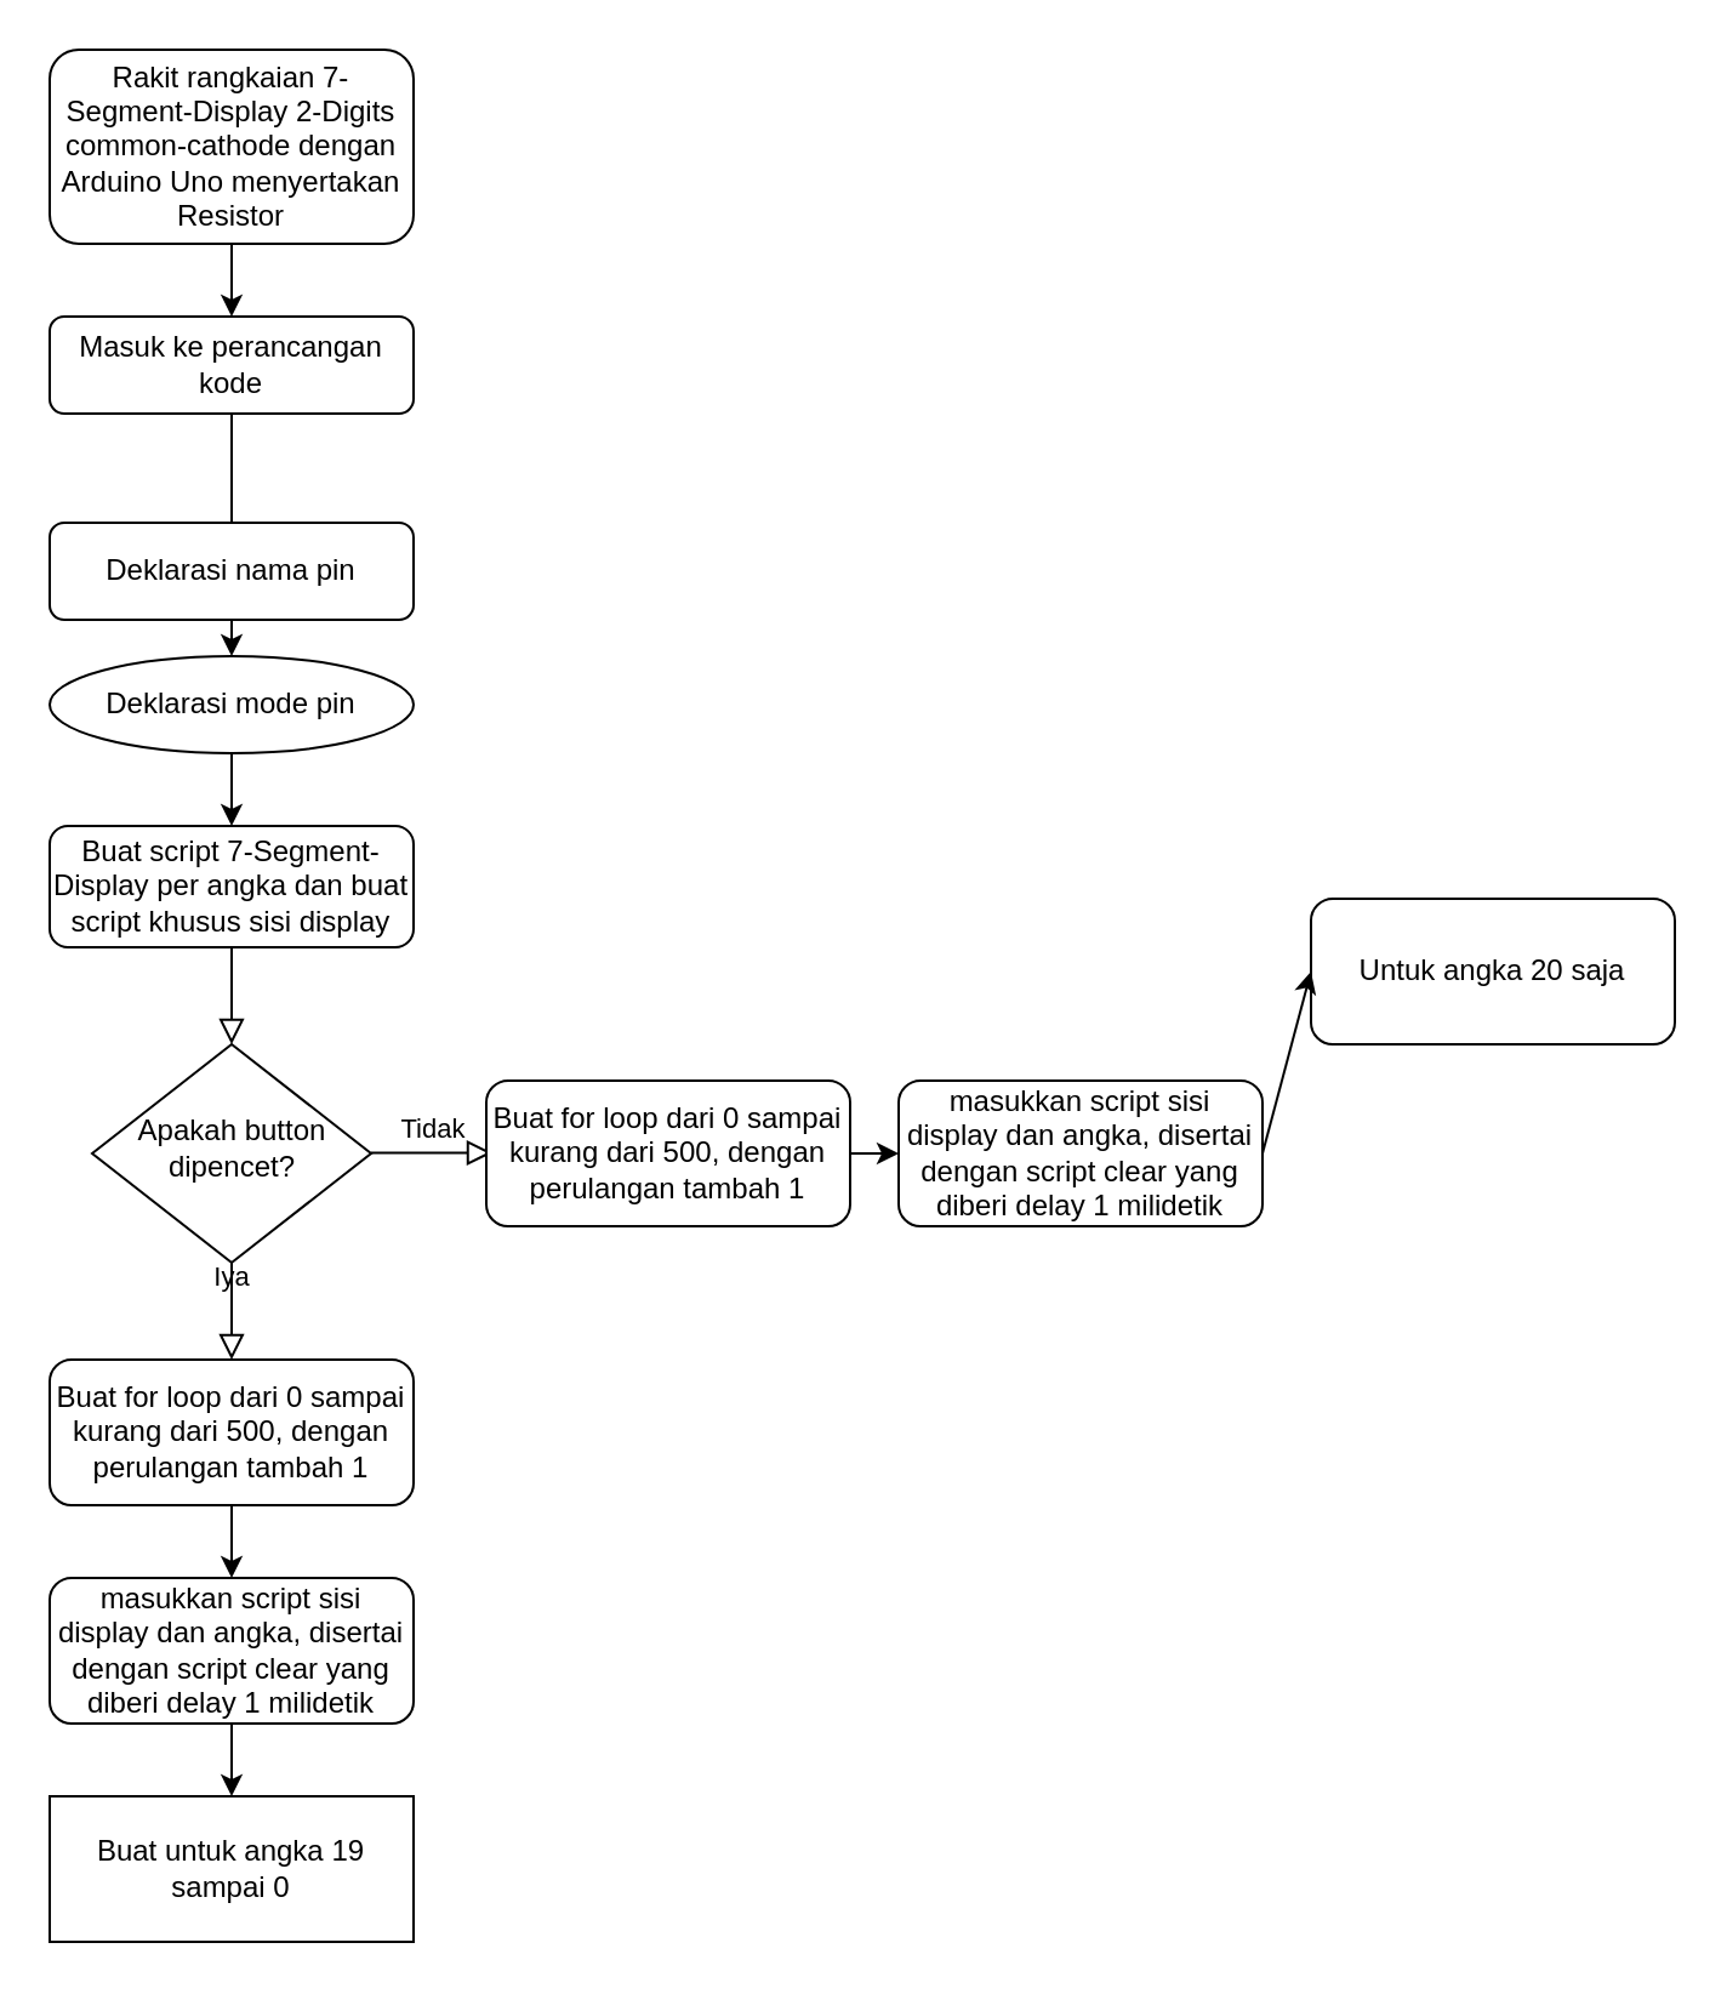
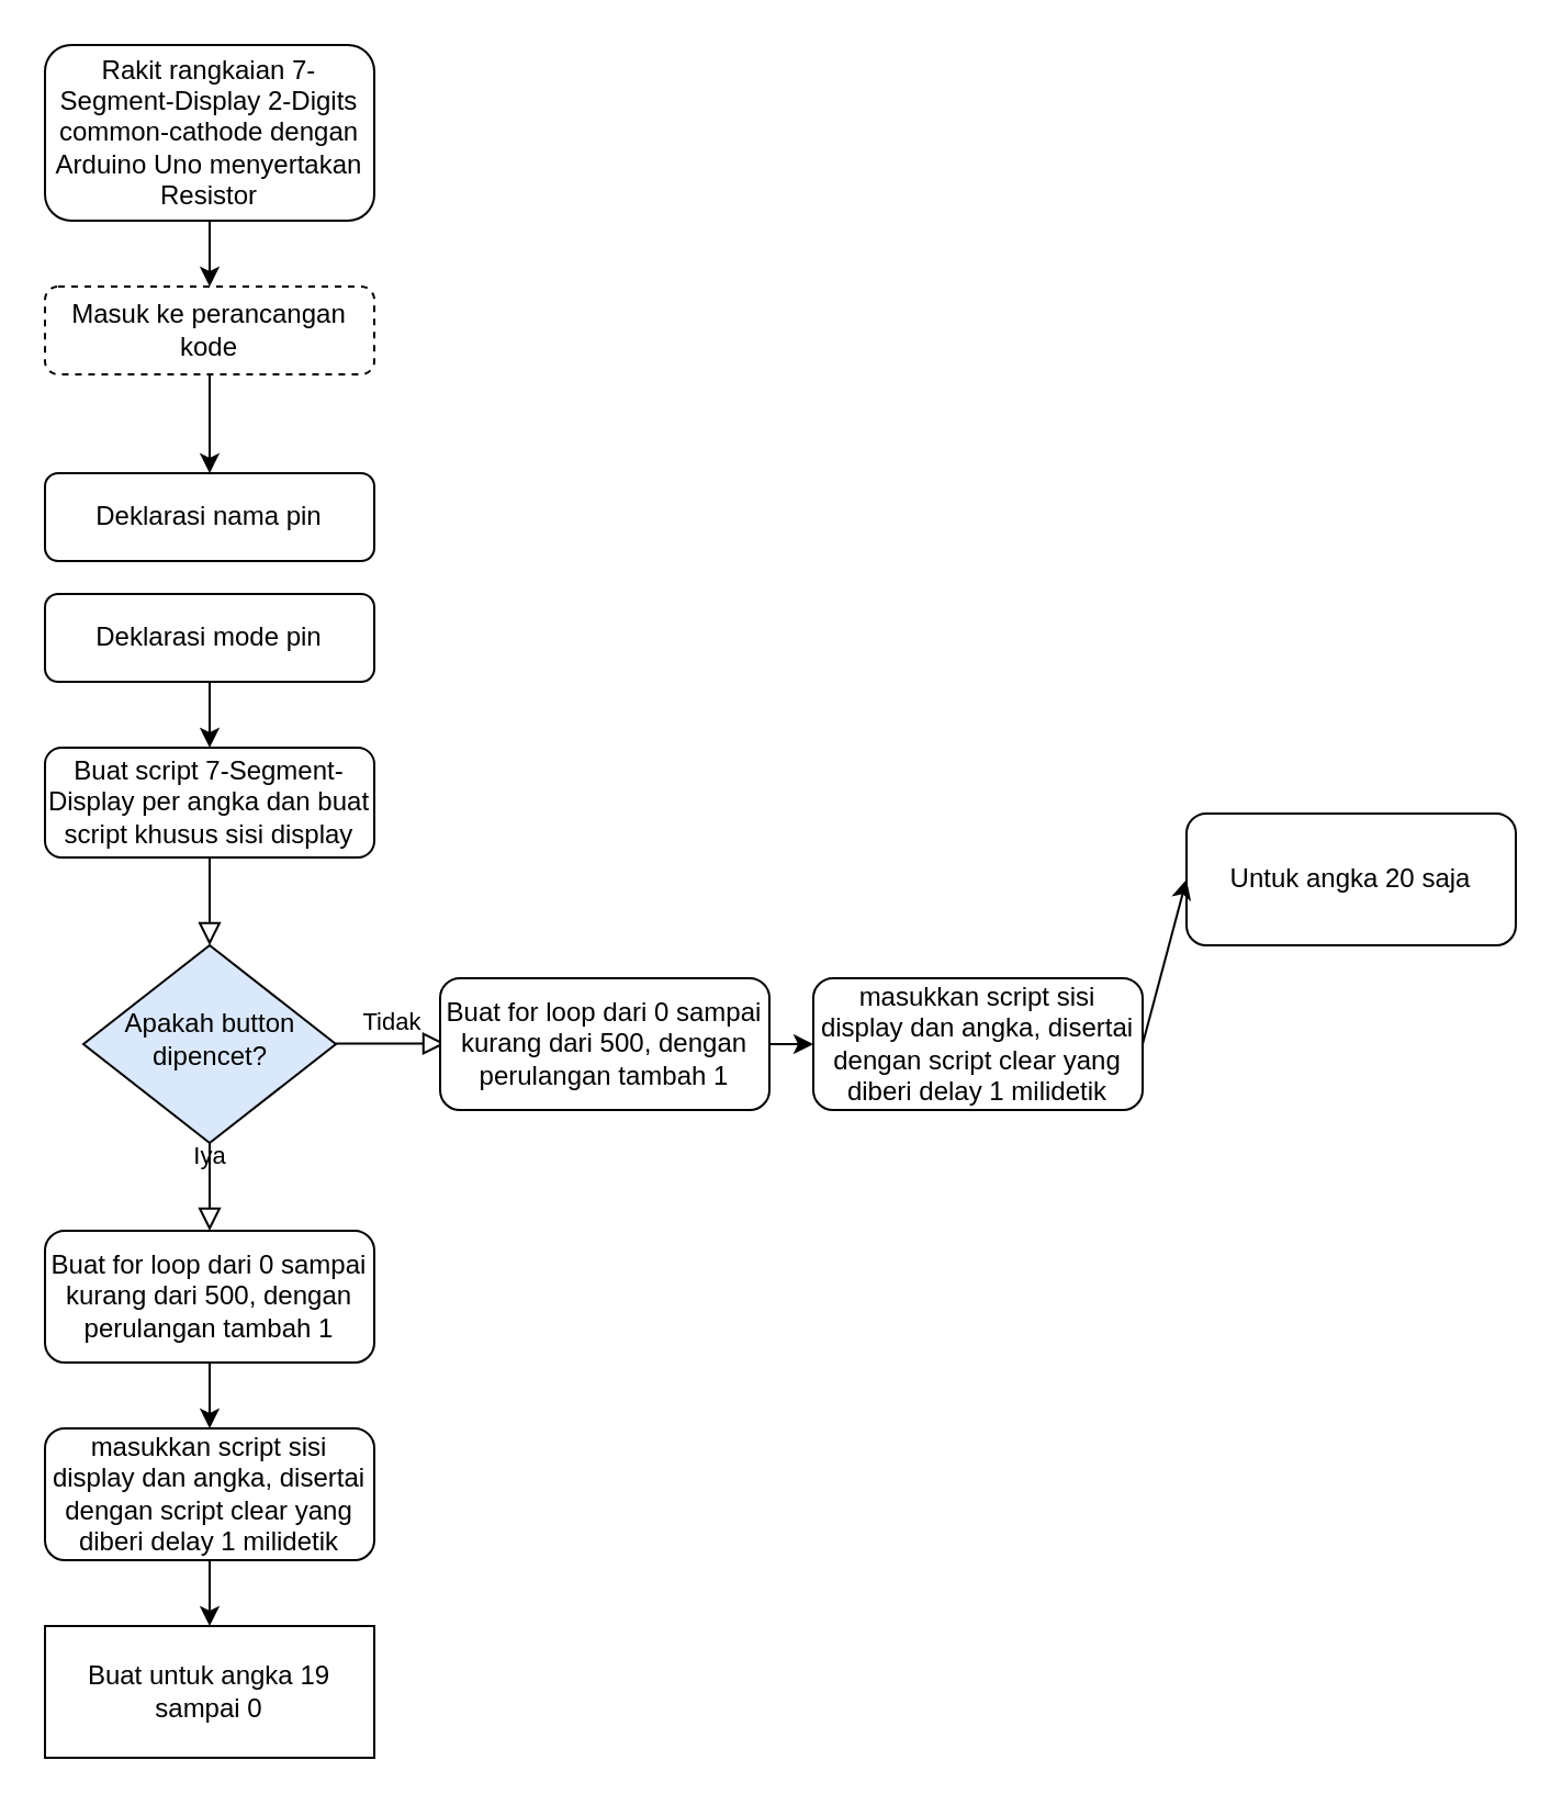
- <mxCell id="9" value="Masuk ke perancangan kode" style="rounded=1;whiteSpace=wrap;html=1;fontSize=12;glass=0;strokeWidth=1;shadow=0;" vertex="1" parent="1"><mxGeometry x="20" y="130" width="150" height="40" as="geometry" /></mxCell>
+ <mxCell id="9" value="Masuk ke perancangan kode" style="rounded=1;whiteSpace=wrap;html=1;fontSize=12;glass=0;strokeWidth=1;shadow=0;dashed=1;" vertex="1" parent="1"><mxGeometry x="20" y="130" width="150" height="40" as="geometry" /></mxCell>
- <mxCell id="11" value="" style="endArrow=none;html=1;rounded=0;entryX=0.5;entryY=0;entryDx=0;entryDy=0;exitX=0.5;exitY=1;exitDx=0;exitDy=0;" edge="1" parent="1" source="9" target="2"><mxGeometry width="50" height="50" relative="1" as="geometry"><mxPoint x="95" y="180" as="sourcePoint" /><mxPoint x="105" y="150" as="targetPoint" /><Array as="points" /></mxGeometry></mxCell>
+ <mxCell id="11" value="" style="endArrow=classic;html=1;rounded=0;entryX=0.5;entryY=0;entryDx=0;entryDy=0;exitX=0.5;exitY=1;exitDx=0;exitDy=0;" edge="1" parent="1" source="9" target="2"><mxGeometry width="50" height="50" relative="1" as="geometry"><mxPoint x="95" y="180" as="sourcePoint" /><mxPoint x="105" y="150" as="targetPoint" /><Array as="points" /></mxGeometry></mxCell>
- <mxCell id="4" value="" style="endArrow=classic;html=1;rounded=0;exitX=0.5;exitY=1;exitDx=0;exitDy=0;entryX=0.5;entryY=0;entryDx=0;entryDy=0;" edge="1" parent="1" source="2" target="3"><mxGeometry width="50" height="50" relative="1" as="geometry"><mxPoint x="70" y="370" as="sourcePoint" /><mxPoint x="120" y="320" as="targetPoint" /></mxGeometry></mxCell>
- <mxCell id="3" value="Deklarasi mode pin" style="ellipse;whiteSpace=wrap;html=1;fontSize=12;glass=0;strokeWidth=1;shadow=0;" parent="1" vertex="1"><mxGeometry x="20" y="270" width="150" height="40" as="geometry" /></mxCell>
+ <mxCell id="3" value="Deklarasi mode pin" style="rounded=1;whiteSpace=wrap;html=1;fontSize=12;glass=0;strokeWidth=1;shadow=0;" parent="1" vertex="1"><mxGeometry x="20" y="270" width="150" height="40" as="geometry" /></mxCell>
- <mxCell id="17" value="Apakah button dipencet?" style="rhombus;whiteSpace=wrap;html=1;shadow=0;fontFamily=Helvetica;fontSize=12;align=center;strokeWidth=1;spacing=6;spacingTop=-4;" vertex="1" parent="1"><mxGeometry x="37.5" y="430" width="115" height="90" as="geometry" /></mxCell>
+ <mxCell id="17" value="Apakah button dipencet?" style="rhombus;whiteSpace=wrap;html=1;shadow=0;fontFamily=Helvetica;fontSize=12;align=center;strokeWidth=1;spacing=6;spacingTop=-4;fillColor=#dae8fc;" vertex="1" parent="1"><mxGeometry x="37.5" y="430" width="115" height="90" as="geometry" /></mxCell>
